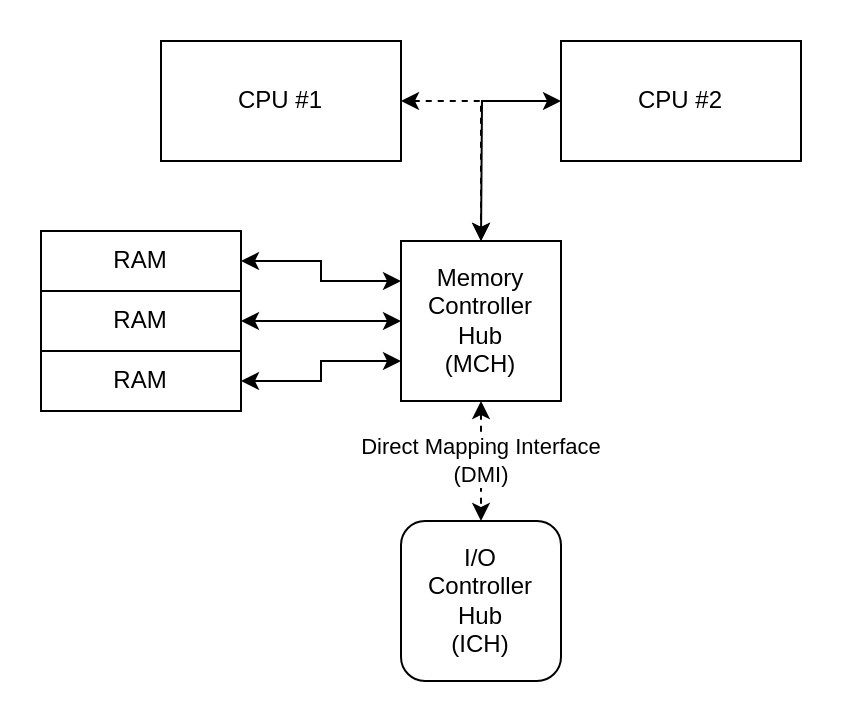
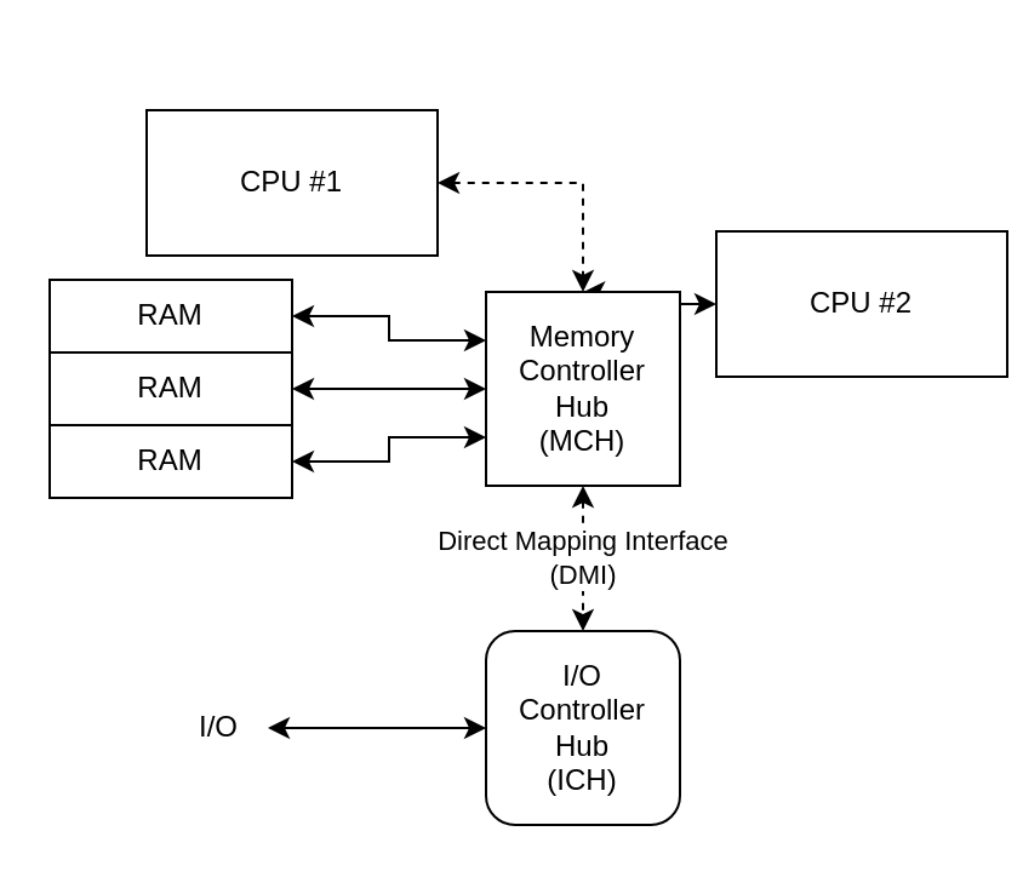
- <mxCell id="3" value="CPU #1" style="rounded=0;whiteSpace=wrap;html=1;" vertex="1" parent="1"><mxGeometry x="80" y="20" width="120" height="60" as="geometry" /></mxCell>
+ <mxCell id="3" value="CPU #1" style="rounded=0;whiteSpace=wrap;html=1;" vertex="1" parent="1"><mxGeometry x="60" y="45" width="120" height="60" as="geometry" /></mxCell>
- <mxCell id="5" value="CPU #2" style="rounded=0;whiteSpace=wrap;html=1;" vertex="1" parent="1"><mxGeometry x="280" y="20" width="120" height="60" as="geometry" /></mxCell>
+ <mxCell id="5" value="CPU #2" style="rounded=0;whiteSpace=wrap;html=1;" vertex="1" parent="1"><mxGeometry x="295" y="95" width="120" height="60" as="geometry" /></mxCell>
+ <mxCell id="16" value="I/O" style="text;html=1;strokeColor=none;fillColor=none;align=center;verticalAlign=middle;whiteSpace=wrap;rounded=0;" vertex="1" parent="1"><mxGeometry x="70" y="290" width="40" height="20" as="geometry" /></mxCell>
+ <mxCell id="15" style="edgeStyle=orthogonalEdgeStyle;rounded=0;orthogonalLoop=1;jettySize=auto;html=1;exitX=1;exitY=0.5;exitDx=0;exitDy=0;entryX=0;entryY=0.5;entryDx=0;entryDy=0;startArrow=classic;startFill=1;" edge="1" parent="1" source="16" target="14"><mxGeometry relative="1" as="geometry" /></mxCell>
